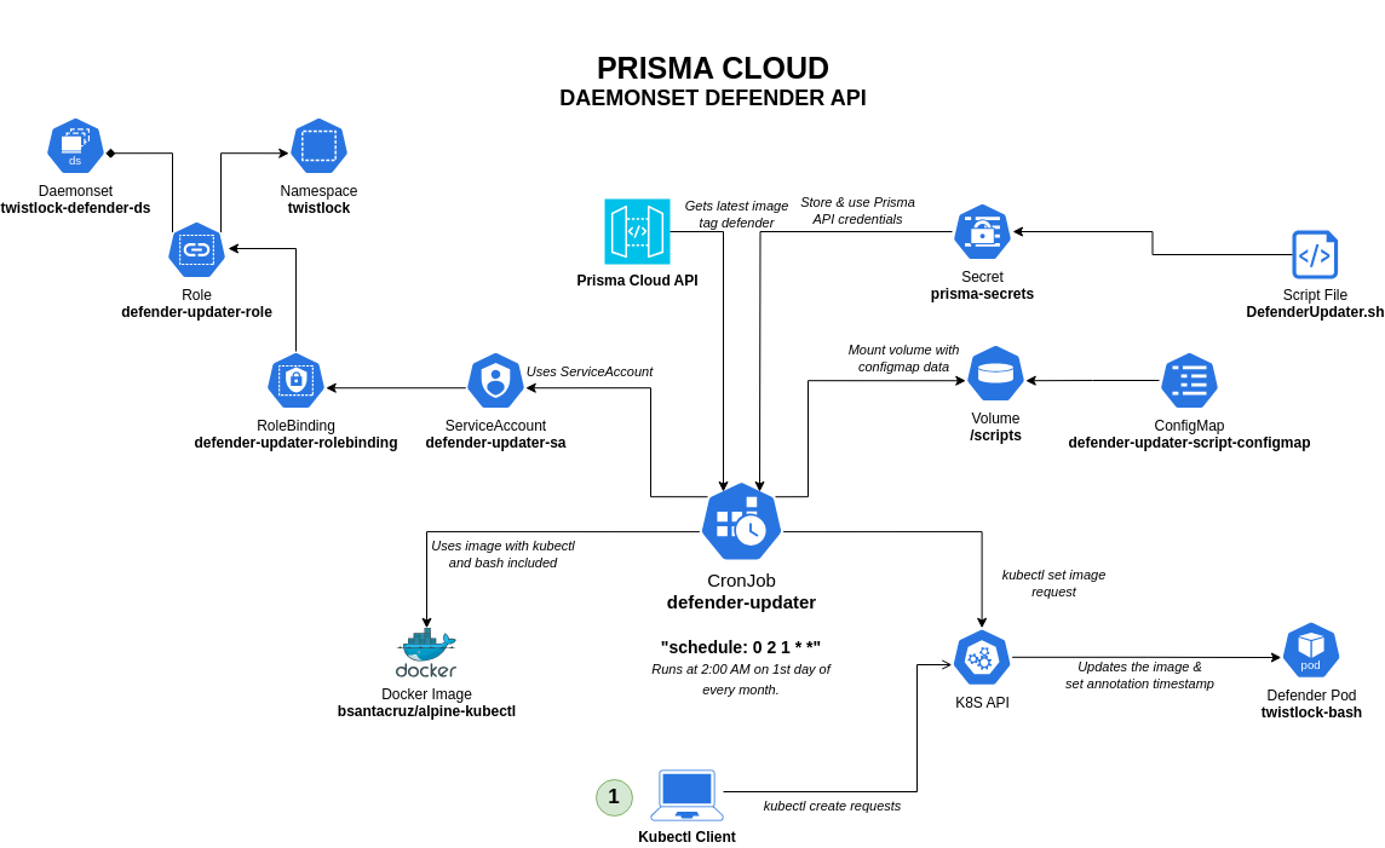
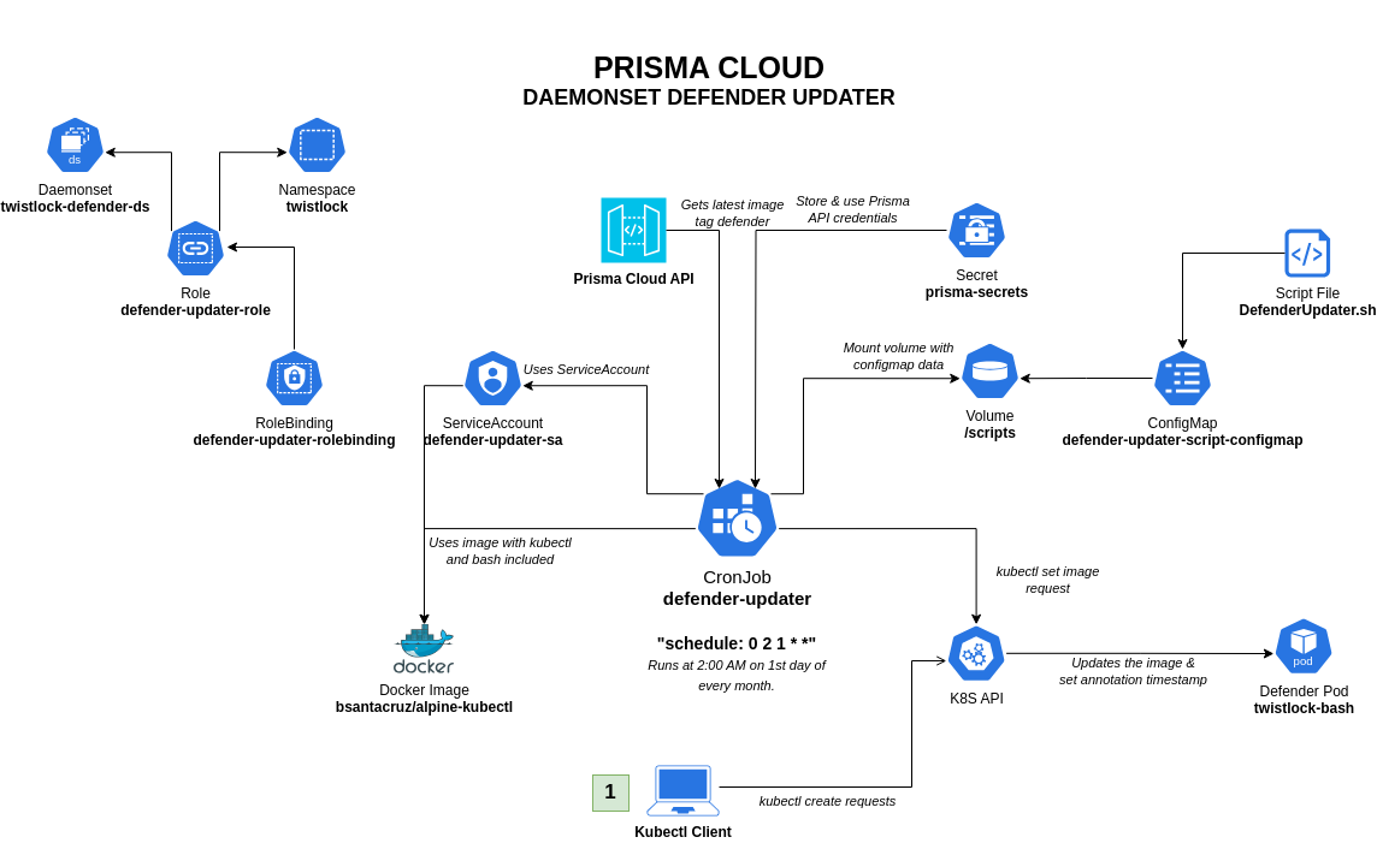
- <mxCell id="36" value="&lt;b style=&quot;&quot;&gt;&lt;font style=&quot;&quot;&gt;&lt;span style=&quot;font-size: 25px;&quot;&gt;PRISMA CLOUD &lt;/span&gt;&lt;br&gt;&lt;font style=&quot;font-size: 18px;&quot;&gt;DAEMONSET DEFENDER API&lt;/font&gt;&lt;/font&gt;&lt;/b&gt;" style="text;html=1;align=center;verticalAlign=middle;whiteSpace=wrap;rounded=0;" parent="35" vertex="1"><mxGeometry y="31" width="470" height="30" as="geometry" /></mxCell>
+ <mxCell id="36" value="&lt;b style=&quot;&quot;&gt;&lt;font style=&quot;&quot;&gt;&lt;span style=&quot;font-size: 25px;&quot;&gt;PRISMA CLOUD &lt;/span&gt;&lt;br&gt;&lt;font style=&quot;font-size: 18px;&quot;&gt;DAEMONSET DEFENDER UPDATER&lt;/font&gt;&lt;/font&gt;&lt;/b&gt;" style="text;html=1;align=center;verticalAlign=middle;whiteSpace=wrap;rounded=0;" parent="35" vertex="1"><mxGeometry y="31" width="470" height="30" as="geometry" /></mxCell>
- <mxCell id="28" style="edgeStyle=orthogonalEdgeStyle;rounded=0;orthogonalLoop=1;jettySize=auto;html=1;exitX=0.1;exitY=0.2;exitDx=0;exitDy=0;exitPerimeter=0;entryX=0.995;entryY=0.63;entryDx=0;entryDy=0;entryPerimeter=0;endArrow=diamond;" parent="1" source="4" target="27" edge="1"><mxGeometry relative="1" as="geometry"><Array as="points"><mxPoint x="125" y="126" /></Array></mxGeometry></mxCell>
+ <mxCell id="28" style="edgeStyle=orthogonalEdgeStyle;rounded=0;orthogonalLoop=1;jettySize=auto;html=1;exitX=0.1;exitY=0.2;exitDx=0;exitDy=0;exitPerimeter=0;entryX=0.995;entryY=0.63;entryDx=0;entryDy=0;entryPerimeter=0;" parent="1" source="4" target="27" edge="1"><mxGeometry relative="1" as="geometry"><Array as="points"><mxPoint x="125" y="126" /></Array></mxGeometry></mxCell>
- <mxCell id="9" style="edgeStyle=orthogonalEdgeStyle;rounded=0;orthogonalLoop=1;jettySize=auto;html=1;" parent="1" source="7" target="39" edge="1"><mxGeometry relative="1" as="geometry" /></mxCell>
+ <mxCell id="9" style="edgeStyle=orthogonalEdgeStyle;rounded=0;orthogonalLoop=1;jettySize=auto;html=1;entryX=0.5;entryY=0;entryDx=0;entryDy=0;entryPerimeter=0;" parent="1" source="7" target="8" edge="1"><mxGeometry relative="1" as="geometry" /></mxCell>
- <mxCell id="15" style="edgeStyle=orthogonalEdgeStyle;rounded=0;orthogonalLoop=1;jettySize=auto;html=1;exitX=0.005;exitY=0.63;exitDx=0;exitDy=0;exitPerimeter=0;entryX=0.995;entryY=0.63;entryDx=0;entryDy=0;entryPerimeter=0;" parent="1" source="3" target="5" edge="1"><mxGeometry relative="1" as="geometry" /></mxCell>
+ <mxCell id="15" style="edgeStyle=orthogonalEdgeStyle;rounded=0;orthogonalLoop=1;jettySize=auto;html=1;exitX=0.005;exitY=0.63;exitDx=0;exitDy=0;exitPerimeter=0;" parent="1" source="3" target="23" edge="1"><mxGeometry relative="1" as="geometry" /></mxCell>
- <mxCell id="34" value="&lt;b&gt;&lt;font style=&quot;font-size: 17px;&quot;&gt;1&lt;/font&gt;&lt;/b&gt;" style="ellipse;whiteSpace=wrap;html=1;aspect=fixed;fillColor=#d5e8d4;strokeColor=#82b366;" parent="1" vertex="1"><mxGeometry x="475" y="644" width="30" height="30" as="geometry" /></mxCell>
+ <mxCell id="34" value="&lt;b&gt;&lt;font style=&quot;font-size: 17px;&quot;&gt;1&lt;/font&gt;&lt;/b&gt;" style="whiteSpace=wrap;html=1;aspect=fixed;fillColor=#d5e8d4;strokeColor=#82b366;rounded=0;" parent="1" vertex="1"><mxGeometry x="475" y="644" width="30" height="30" as="geometry" /></mxCell>
